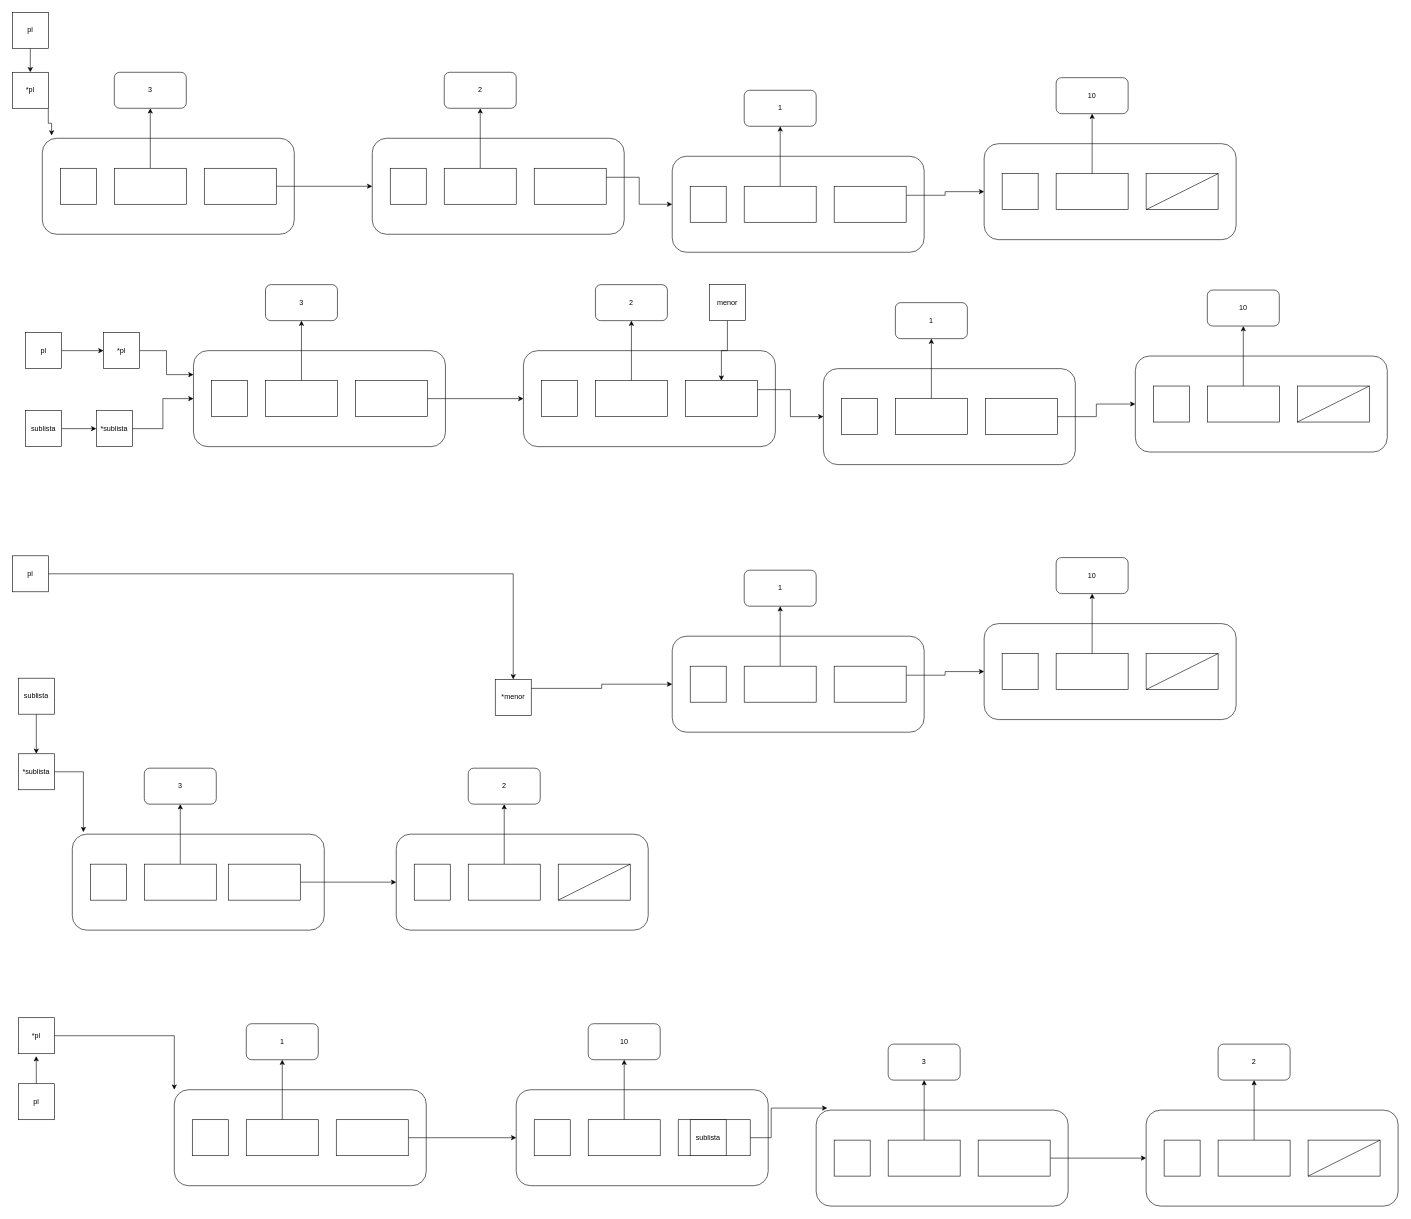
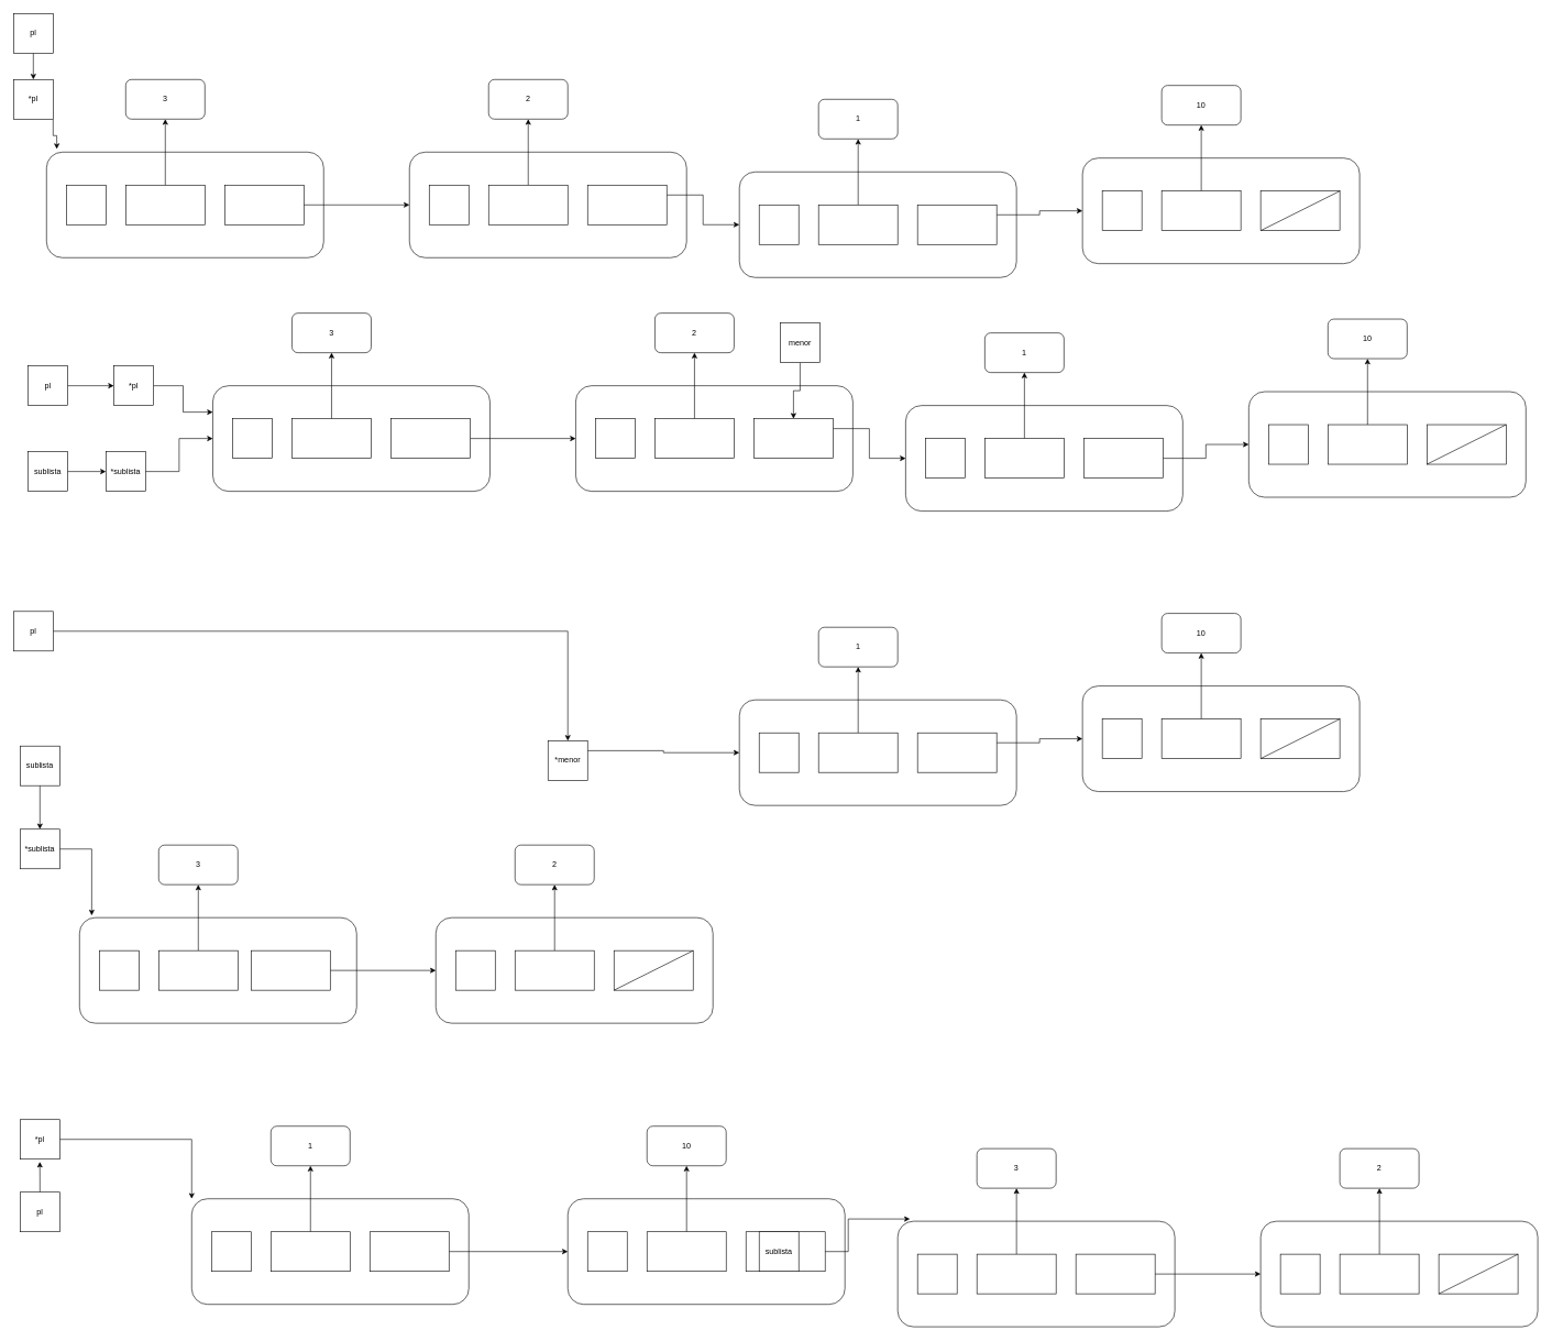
- <mxCell id="136" value="menor" style="rounded=0;whiteSpace=wrap;html=1;" vertex="1" parent="1"><mxGeometry x="1182" y="474" width="60" height="60" as="geometry" /></mxCell>
+ <mxCell id="136" value="menor" style="rounded=0;whiteSpace=wrap;html=1;" vertex="1" parent="1"><mxGeometry x="1182" y="489" width="60" height="60" as="geometry" /></mxCell>
- <mxCell id="62" value="*menor" style="rounded=0;whiteSpace=wrap;html=1;" parent="1" vertex="1"><mxGeometry x="825" y="1132" width="60" height="60" as="geometry" /></mxCell>
+ <mxCell id="62" value="*menor" style="rounded=0;whiteSpace=wrap;html=1;" parent="1" vertex="1"><mxGeometry x="830" y="1122" width="60" height="60" as="geometry" /></mxCell>
